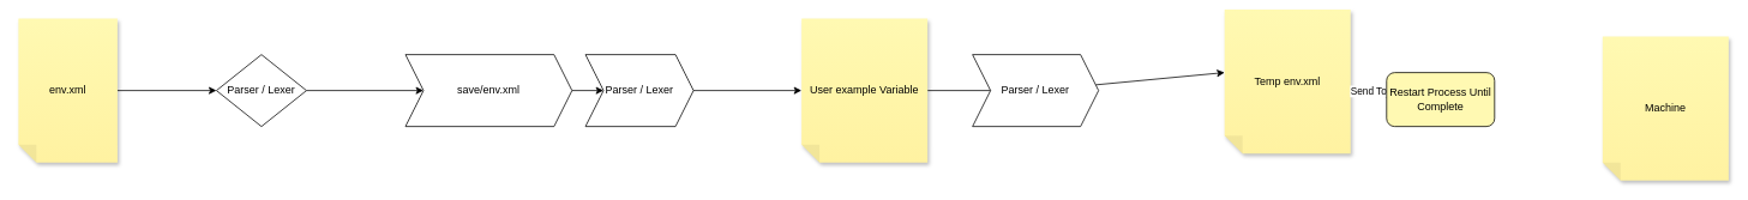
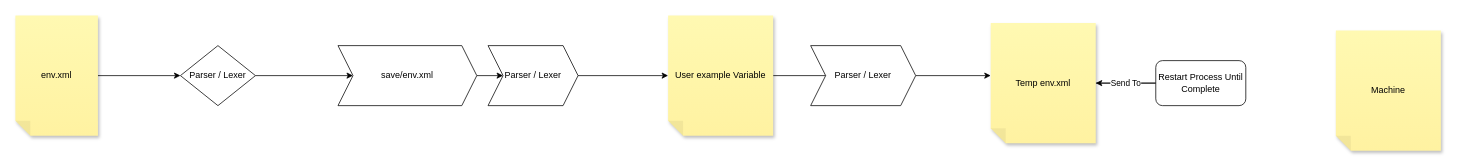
- <mxCell id="15" value="Temp env.xml" style="shape=note;whiteSpace=wrap;html=1;backgroundOutline=1;fontColor=#000000;darkOpacity=0.05;fillColor=#FFF9B2;strokeColor=none;fillStyle=solid;direction=west;gradientDirection=north;gradientColor=#FFF2A1;shadow=1;size=20;pointerEvents=1;" vertex="1" parent="1"><mxGeometry x="1360" y="10" width="140" height="160" as="geometry" /></mxCell>
+ <mxCell id="15" value="Temp env.xml" style="shape=note;whiteSpace=wrap;html=1;backgroundOutline=1;fontColor=#000000;darkOpacity=0.05;fillColor=#FFF9B2;strokeColor=none;fillStyle=solid;direction=west;gradientDirection=north;gradientColor=#FFF2A1;shadow=1;size=20;pointerEvents=1;" vertex="1" parent="1"><mxGeometry x="1320" y="30" width="140" height="160" as="geometry" /></mxCell>
- <mxCell id="17" value="Restart Process Until&lt;br&gt;Complete" style="rounded=1;whiteSpace=wrap;html=1;fillColor=#fff9b2;" vertex="1" parent="1"><mxGeometry x="1540" y="80" width="120" height="60" as="geometry" /></mxCell>
+ <mxCell id="17" value="Restart Process Until&lt;br&gt;Complete" style="rounded=1;whiteSpace=wrap;html=1;" vertex="1" parent="1"><mxGeometry x="1540" y="80" width="120" height="60" as="geometry" /></mxCell>
